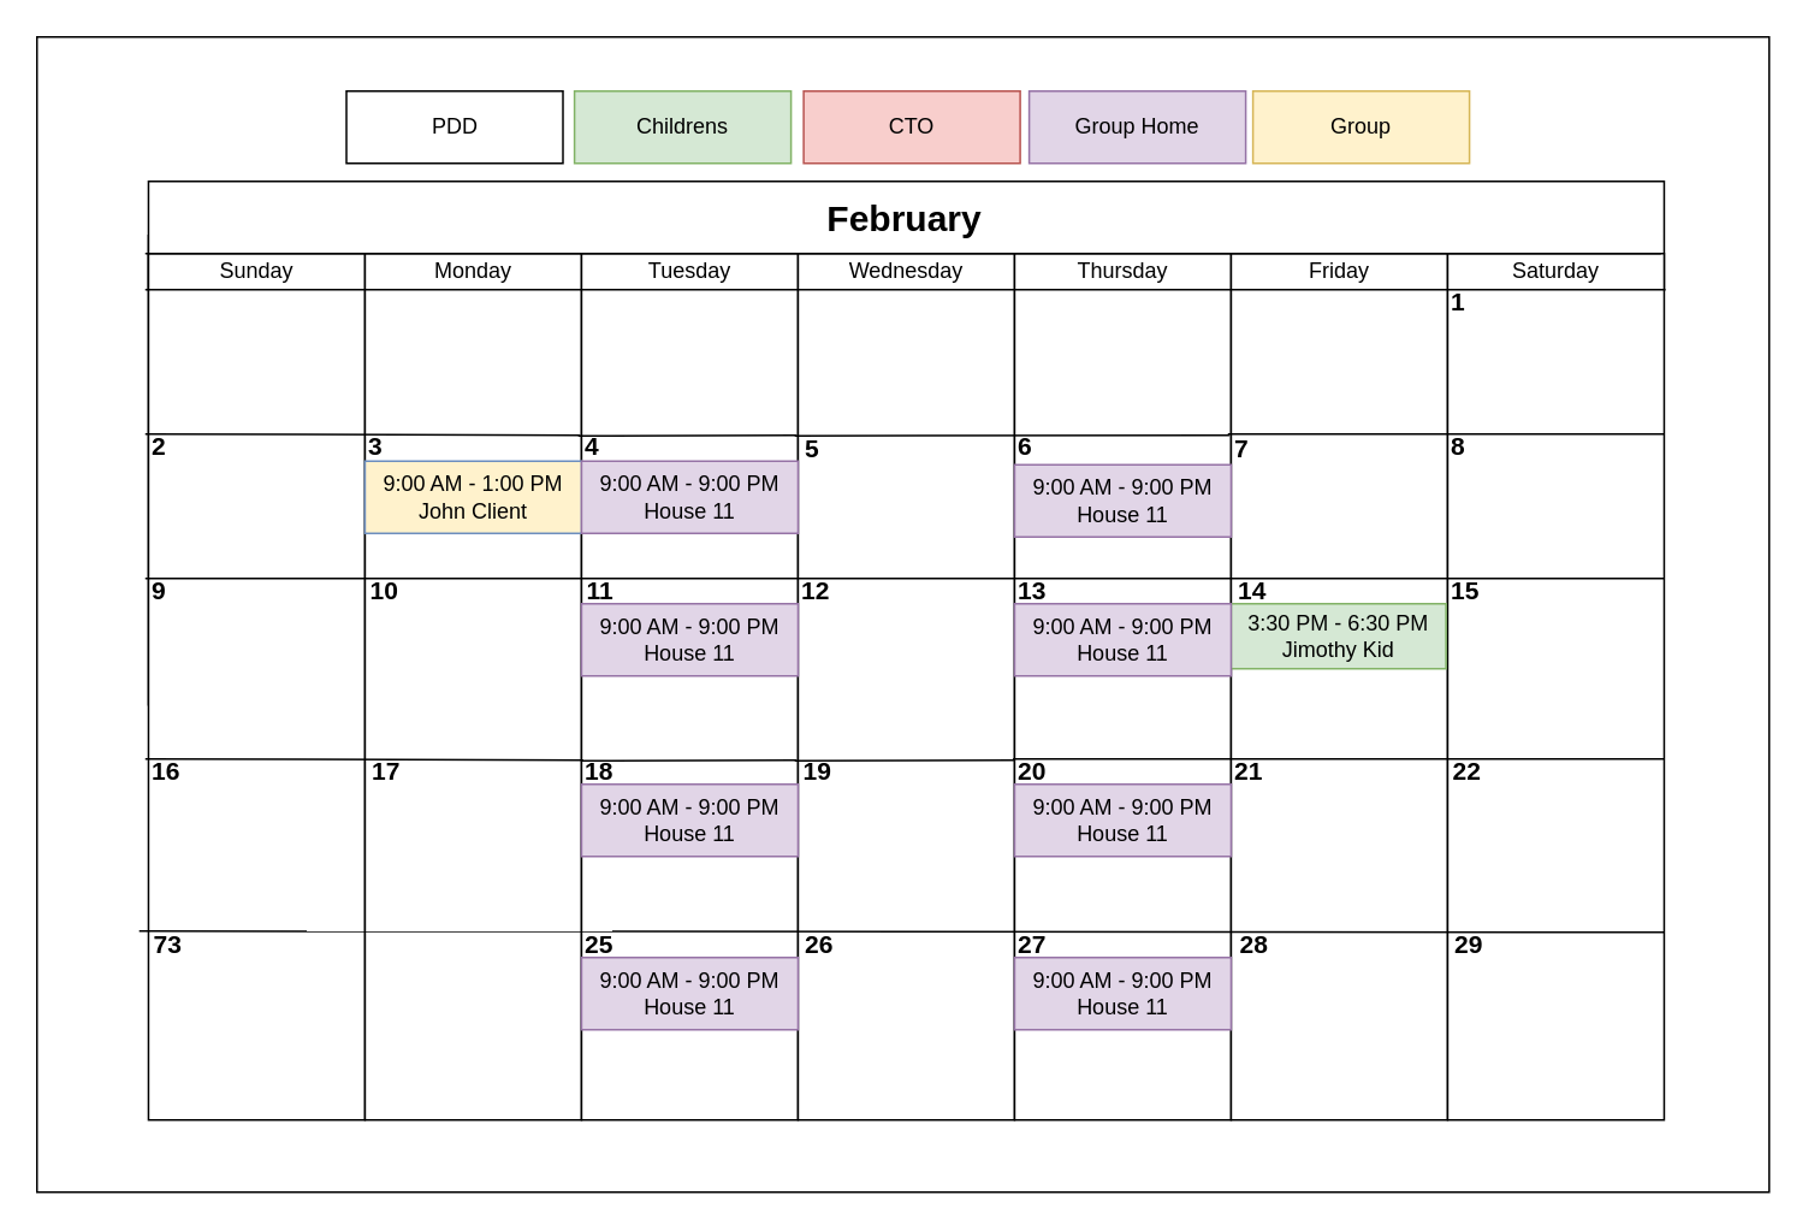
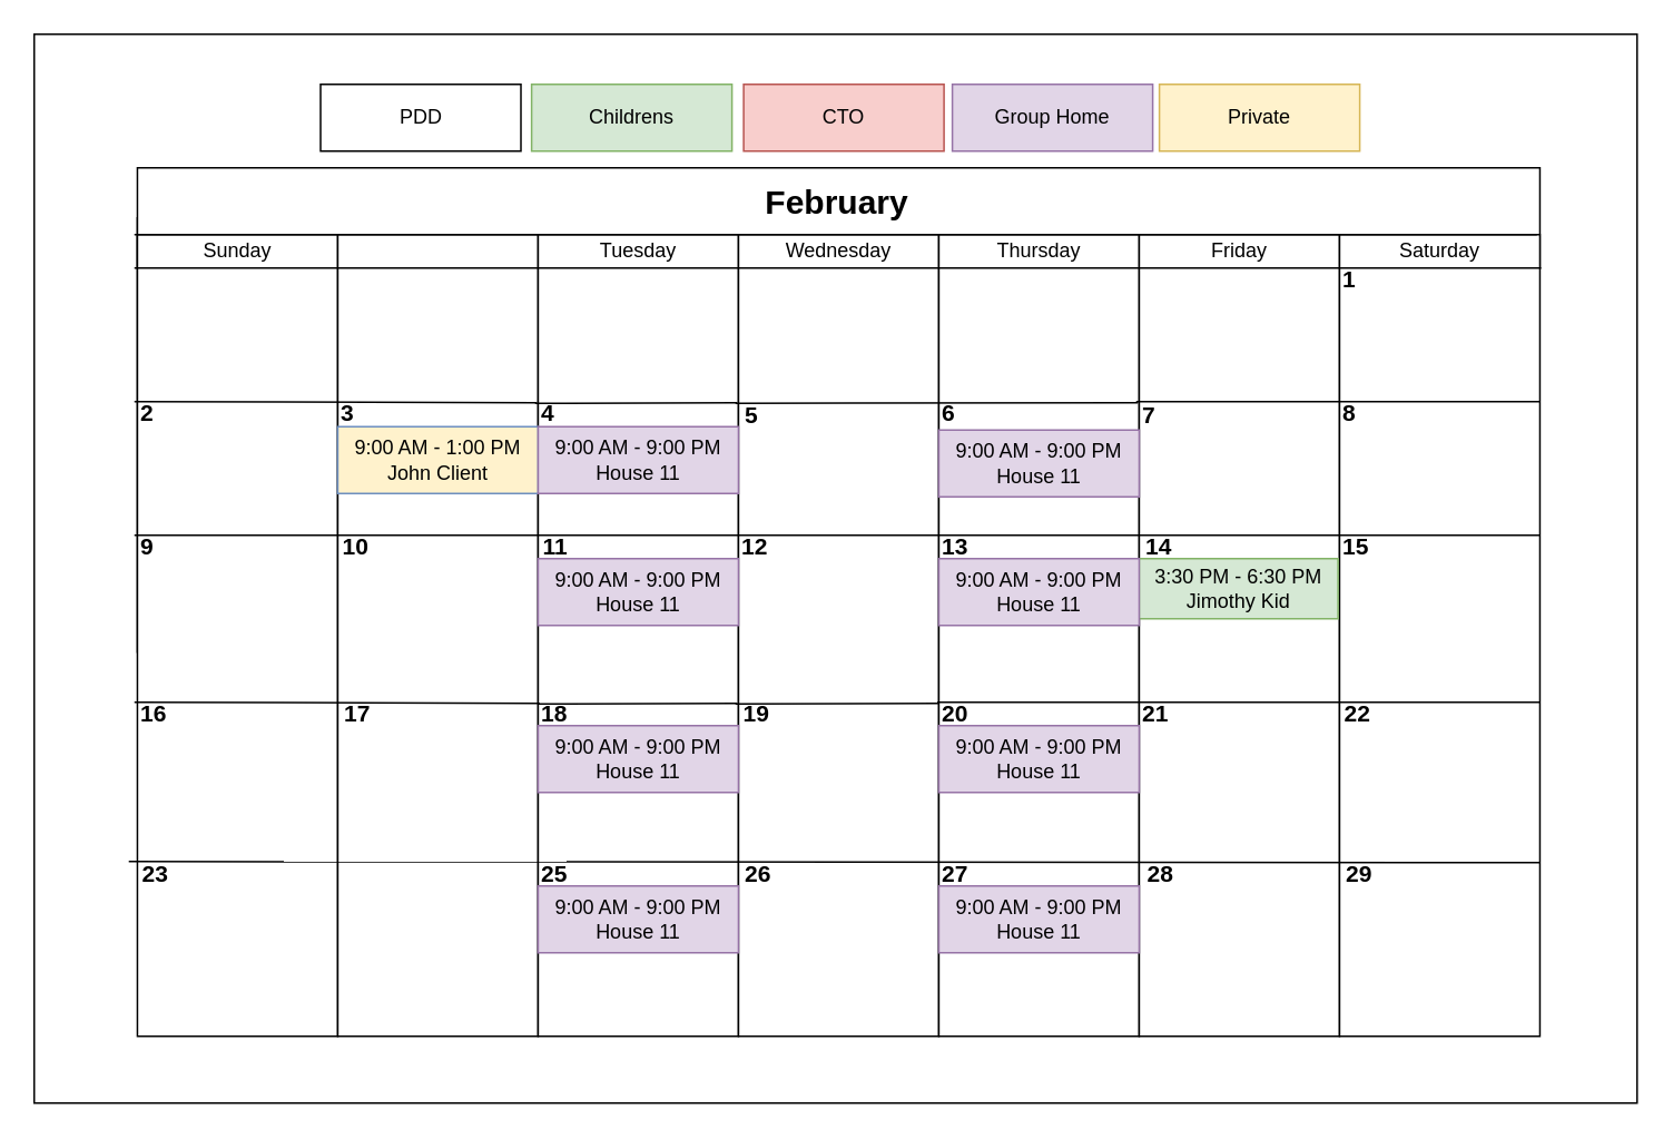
- <mxCell id="66" value="Group" style="rounded=0;whiteSpace=wrap;html=1;fillColor=#fff2cc;strokeColor=#d6b656;" parent="1" vertex="1"><mxGeometry x="693.9" y="50" width="120" height="40" as="geometry" /></mxCell>
+ <mxCell id="66" value="Private" style="rounded=0;whiteSpace=wrap;html=1;fillColor=#fff2cc;strokeColor=#d6b656;" parent="1" vertex="1"><mxGeometry x="693.9" y="50" width="120" height="40" as="geometry" /></mxCell>
- <mxCell id="13" value="Monday" style="text;html=1;strokeColor=none;fillColor=none;align=center;verticalAlign=middle;whiteSpace=wrap;rounded=0;" parent="1" vertex="1"><mxGeometry x="241.8" y="140" width="40" height="20" as="geometry" /></mxCell>
- <mxCell id="61" value="&lt;b style=&quot;font-size: 14px&quot;&gt;73&lt;/b&gt;" style="text;html=1;strokeColor=none;fillColor=none;align=left;verticalAlign=middle;whiteSpace=wrap;rounded=0;" parent="1" vertex="1"><mxGeometry x="82.7" y="516" width="118.2" height="14" as="geometry" /></mxCell>
+ <mxCell id="61" value="&lt;b style=&quot;font-size: 14px&quot;&gt;23&lt;/b&gt;" style="text;html=1;strokeColor=none;fillColor=none;align=left;verticalAlign=middle;whiteSpace=wrap;rounded=0;" parent="1" vertex="1"><mxGeometry x="82.7" y="516" width="118.2" height="14" as="geometry" /></mxCell>
